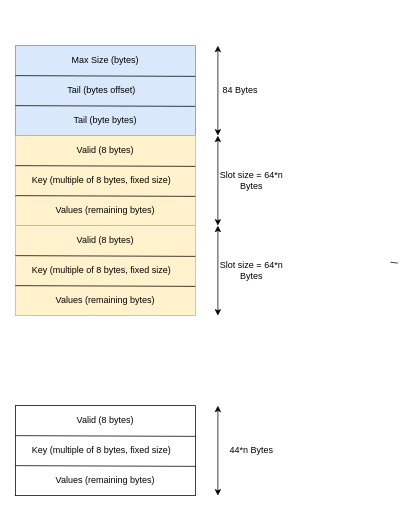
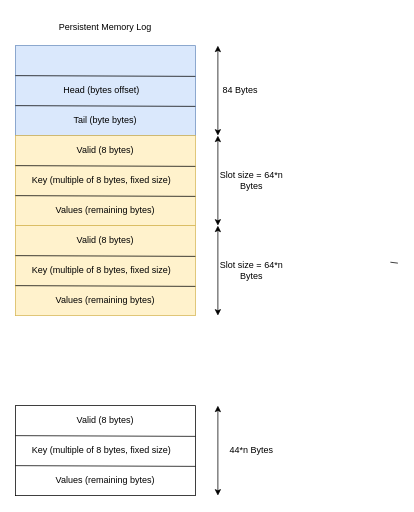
+ <mxCell id="28" value="Persistent Memory Log" style="text;html=1;strokeColor=none;fillColor=none;align=center;verticalAlign=middle;whiteSpace=wrap;rounded=0;" vertex="1" parent="1"><mxGeometry x="30" y="20" width="220" height="30" as="geometry" /></mxCell>
- <mxCell id="8" value="Max Size (bytes)" style="text;html=1;strokeColor=none;fillColor=none;align=center;verticalAlign=middle;whiteSpace=wrap;rounded=0;" vertex="1" parent="1"><mxGeometry x="40" y="60" width="200" height="40" as="geometry" /></mxCell>
- <mxCell id="7" value="Tail (bytes offset)" style="text;html=1;strokeColor=none;fillColor=none;align=center;verticalAlign=middle;whiteSpace=wrap;rounded=0;" vertex="1" parent="1"><mxGeometry x="30" y="100" width="210" height="40" as="geometry" /></mxCell>
+ <mxCell id="7" value="Head (bytes offset)" style="text;html=1;strokeColor=none;fillColor=none;align=center;verticalAlign=middle;whiteSpace=wrap;rounded=0;" vertex="1" parent="1"><mxGeometry x="30" y="100" width="210" height="40" as="geometry" /></mxCell>
